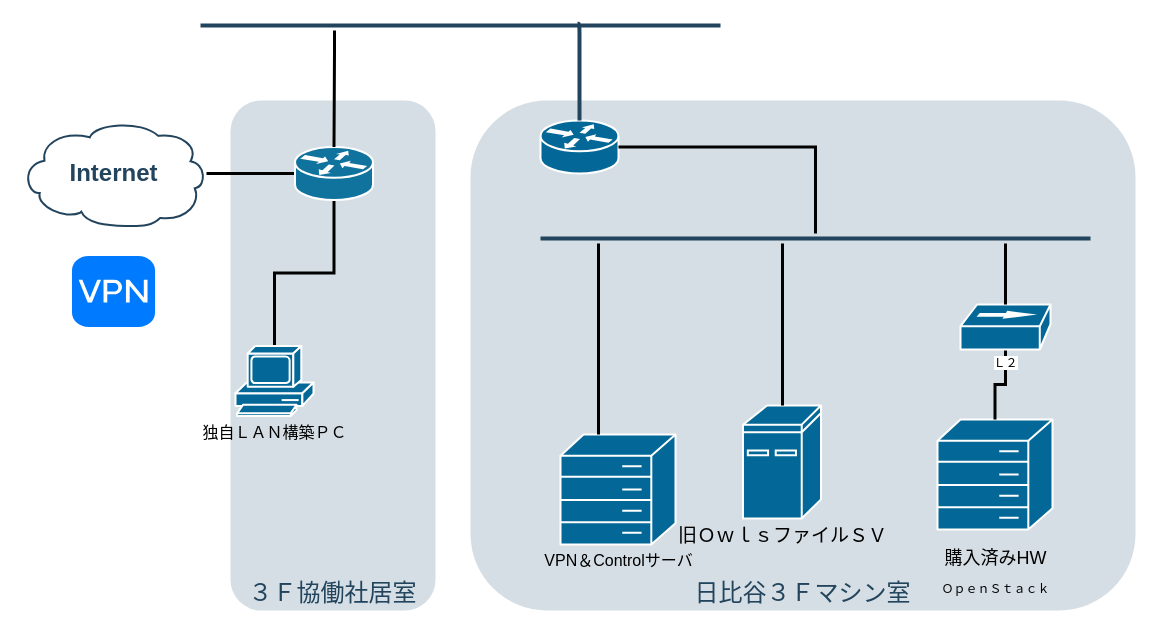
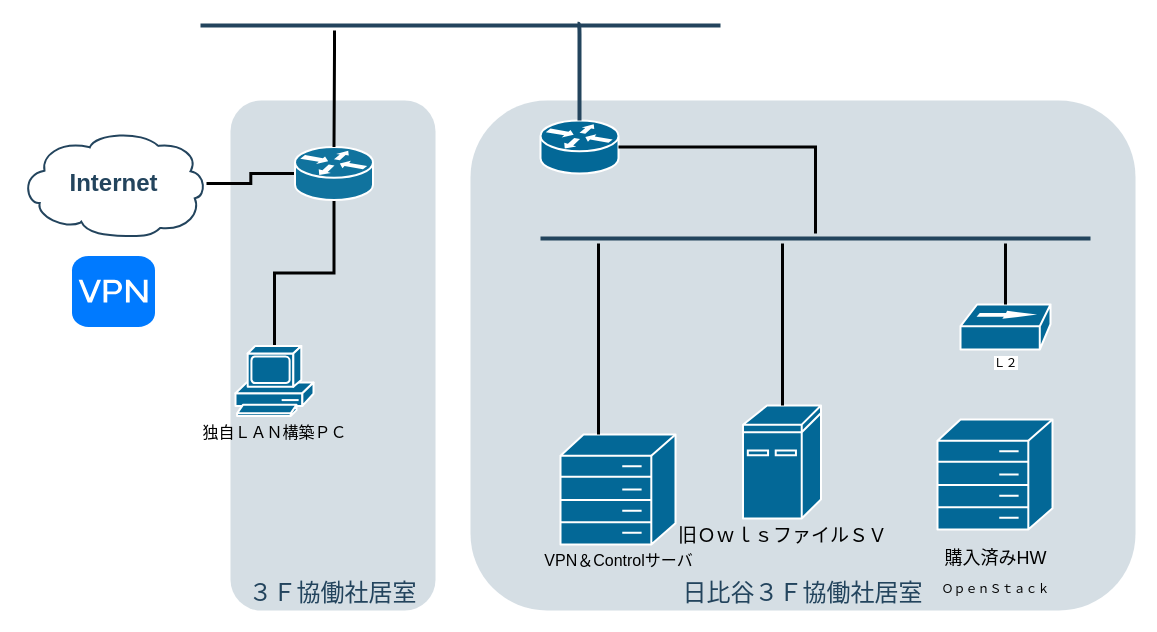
- <mxCell value="Internet" id="5" parent="1" vertex="1" style="shape=mxgraph.cisco.storage.cloud;html=1;dashed=0;strokeColor=#23445D;fillColor=#ffffff;strokeWidth=2;fontFamily=Helvetica;fontSize=24;fontColor=#23445D;align=center;fontStyle=1"><mxGeometry as="geometry" height="106" width="186" y="120" x="20" /></mxCell>
+ <mxCell value="Internet" id="5" parent="1" vertex="1" style="shape=mxgraph.cisco.storage.cloud;html=1;dashed=0;strokeColor=#23445D;fillColor=#ffffff;strokeWidth=2;fontFamily=Helvetica;fontSize=24;fontColor=#23445D;align=center;fontStyle=1"><mxGeometry x="20" y="130" as="geometry" height="106" width="186" /></mxCell>
- <mxCell id="14" parent="1" style="edgeStyle=orthogonalEdgeStyle;rounded=0;orthogonalLoop=1;jettySize=auto;html=1;entryX=0.5;entryY=0;entryDx=0;entryDy=0;entryPerimeter=0;jumpSize=7;strokeWidth=3;endArrow=none;endFill=0;" edge="1" target="10" source="15"><mxGeometry as="geometry" relative="1" /></mxCell>
- <mxCell value="日比谷３Ｆマシン室" id="3" parent="1" vertex="1" style="rounded=1;whiteSpace=wrap;html=1;strokeColor=none;fillColor=#BAC8D3;fontSize=24;fontColor=#23445D;align=center;opacity=60;verticalAlign=bottom;"><mxGeometry as="geometry" height="510" width="665" y="100" x="470" /></mxCell>
+ <mxCell value="日比谷３Ｆ協働社居室" id="3" parent="1" vertex="1" style="rounded=1;whiteSpace=wrap;html=1;strokeColor=none;fillColor=#BAC8D3;fontSize=24;fontColor=#23445D;align=center;opacity=60;verticalAlign=bottom;"><mxGeometry as="geometry" height="510" width="665" y="100" x="470" /></mxCell>
